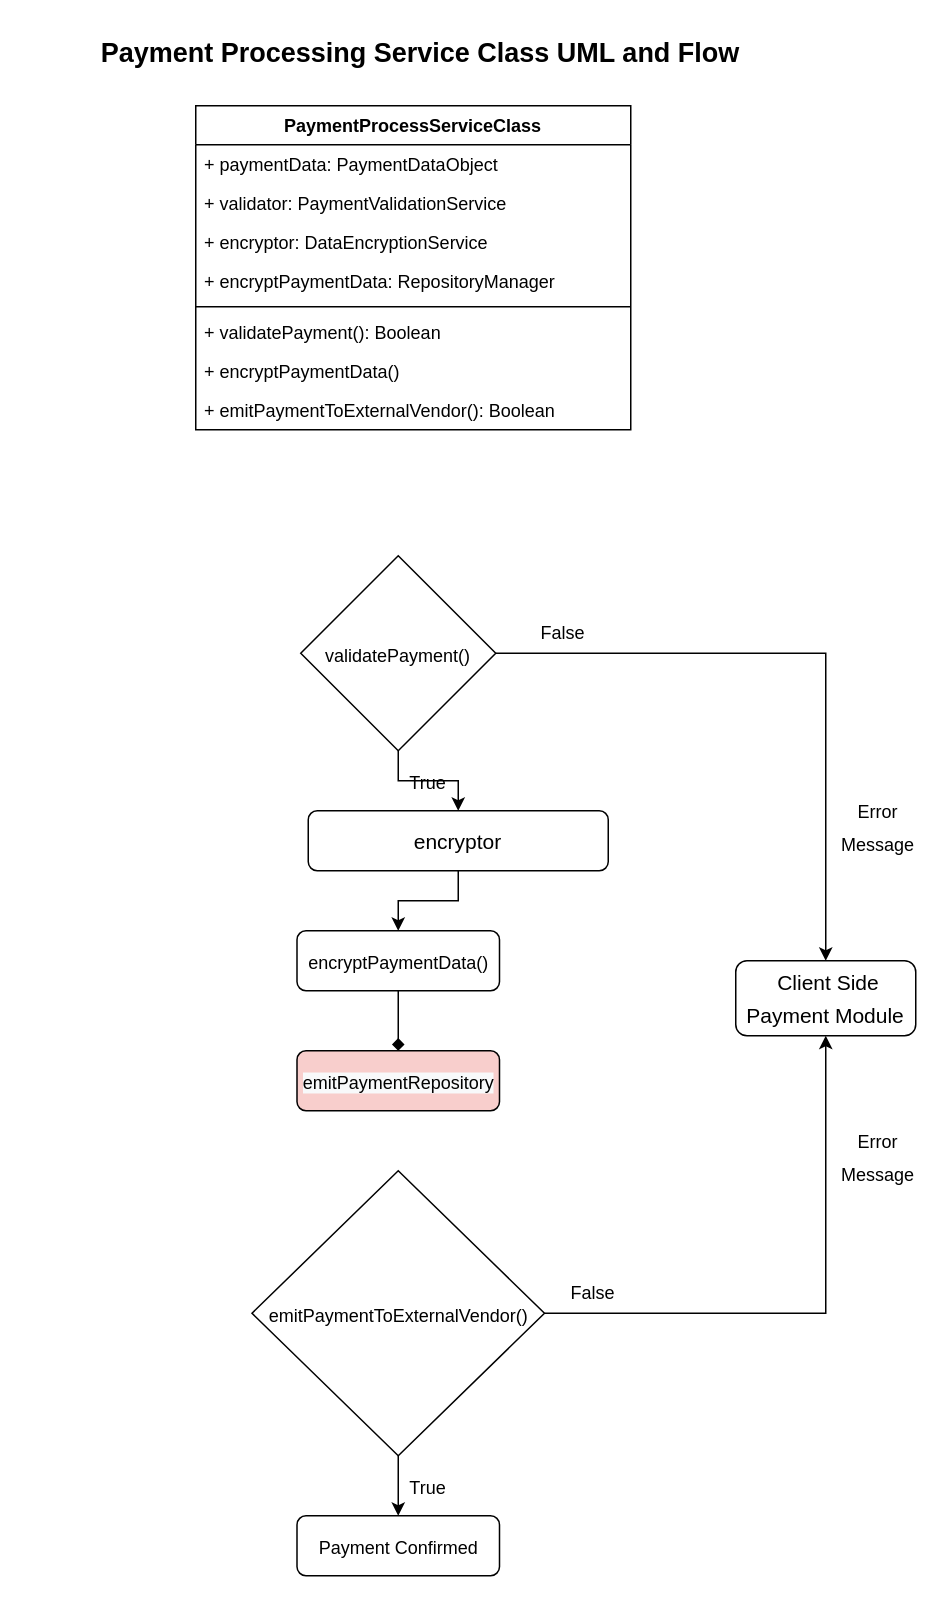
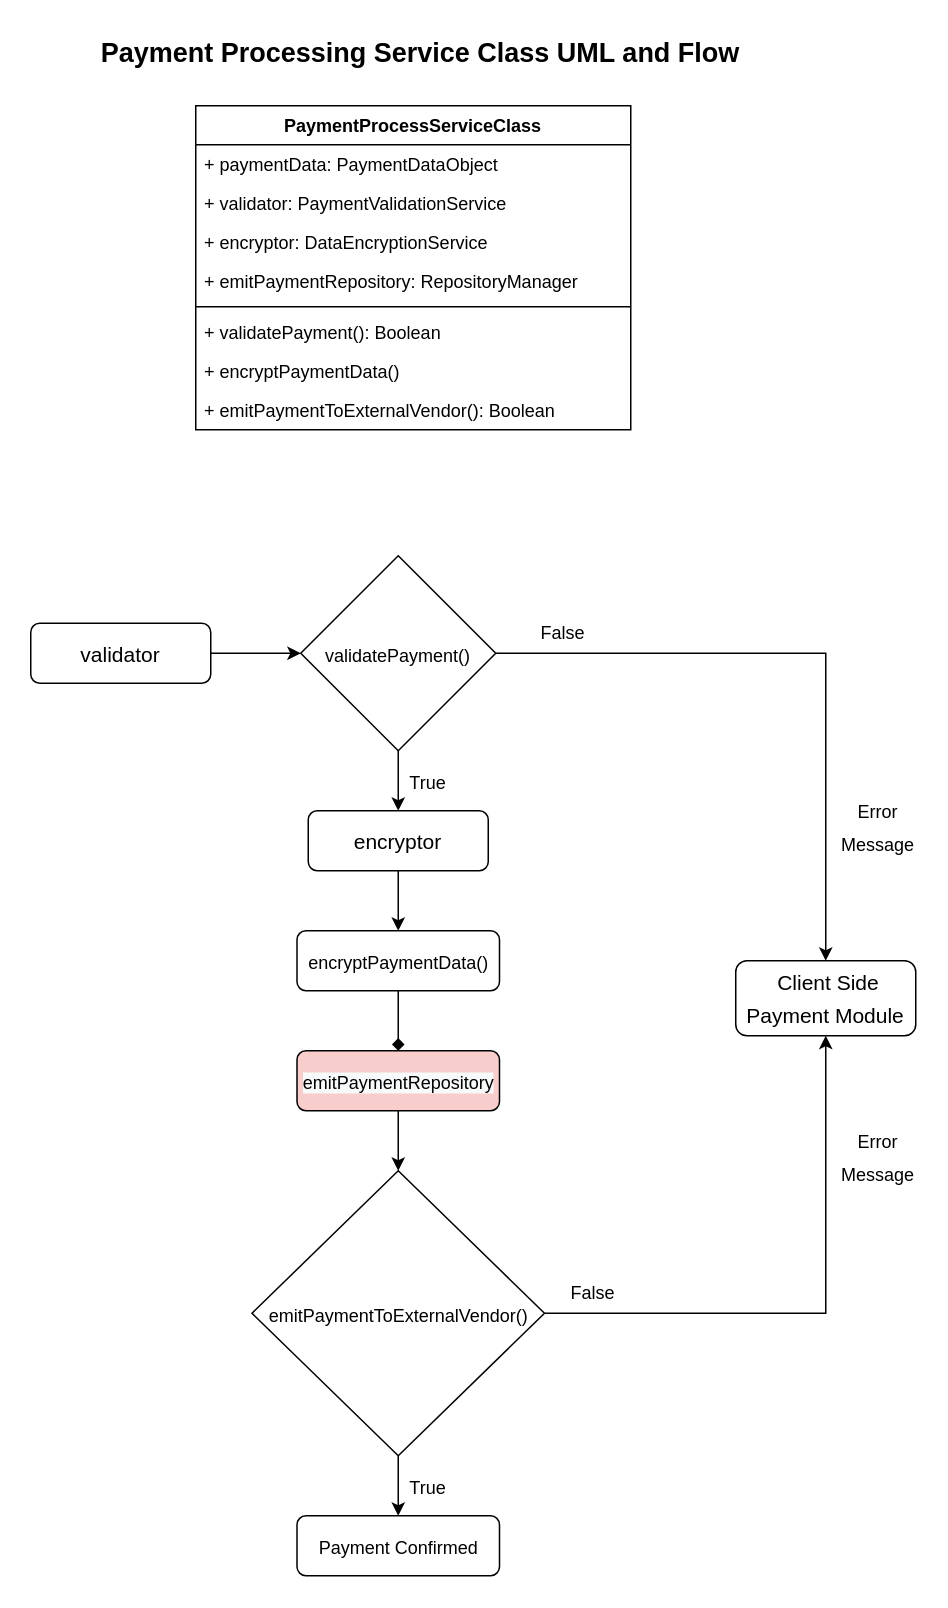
- <mxCell id="7" value="+ encryptPaymentData: RepositoryManager" style="text;strokeColor=none;fillColor=none;align=left;verticalAlign=top;spacingLeft=4;spacingRight=4;overflow=hidden;rotatable=0;points=[[0,0.5],[1,0.5]];portConstraint=eastwest;" vertex="1" parent="3"><mxGeometry y="104" width="290" height="26" as="geometry" /></mxCell>
+ <mxCell id="7" value="+ emitPaymentRepository: RepositoryManager" style="text;strokeColor=none;fillColor=none;align=left;verticalAlign=top;spacingLeft=4;spacingRight=4;overflow=hidden;rotatable=0;points=[[0,0.5],[1,0.5]];portConstraint=eastwest;" vertex="1" parent="3"><mxGeometry y="104" width="290" height="26" as="geometry" /></mxCell>
+ <mxCell id="13" value="&lt;font style=&quot;font-size: 14px&quot;&gt;validator&lt;/font&gt;" style="rounded=1;whiteSpace=wrap;html=1;fontSize=18;" vertex="1" parent="1"><mxGeometry x="20" y="415" width="120" height="40" as="geometry" /></mxCell>
+ <mxCell id="12" value="" style="edgeStyle=orthogonalEdgeStyle;rounded=0;orthogonalLoop=1;jettySize=auto;html=1;fontSize=18;" edge="1" parent="1" source="13" target="16"><mxGeometry relative="1" as="geometry" /></mxCell>
- <mxCell id="19" value="&lt;span style=&quot;font-size: 14px&quot;&gt;encryptor&lt;/span&gt;" style="rounded=1;whiteSpace=wrap;html=1;fontSize=18;" vertex="1" parent="1"><mxGeometry x="205" y="540" width="200" height="40" as="geometry" /></mxCell>
+ <mxCell id="19" value="&lt;span style=&quot;font-size: 14px&quot;&gt;encryptor&lt;/span&gt;" style="rounded=1;whiteSpace=wrap;html=1;fontSize=18;" vertex="1" parent="1"><mxGeometry x="205" y="540" width="120" height="40" as="geometry" /></mxCell>
+ <mxCell id="28" value="" style="edgeStyle=orthogonalEdgeStyle;rounded=0;orthogonalLoop=1;jettySize=auto;html=1;fontSize=18;" edge="1" parent="1" source="29" target="25"><mxGeometry relative="1" as="geometry" /></mxCell>
